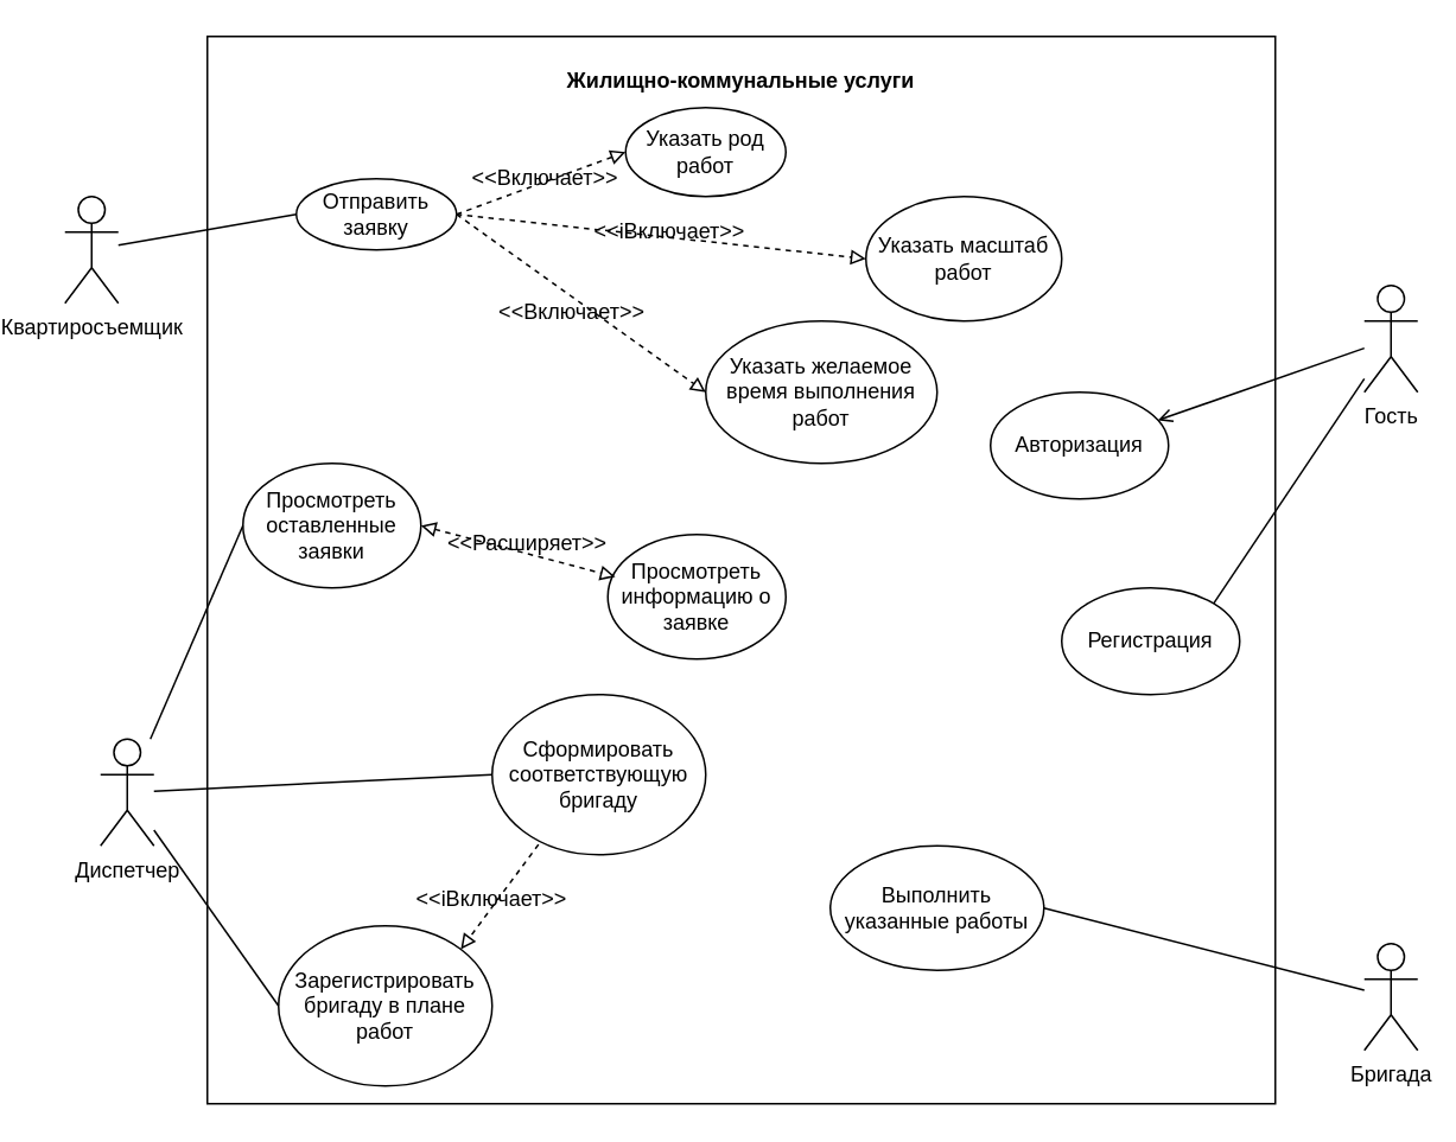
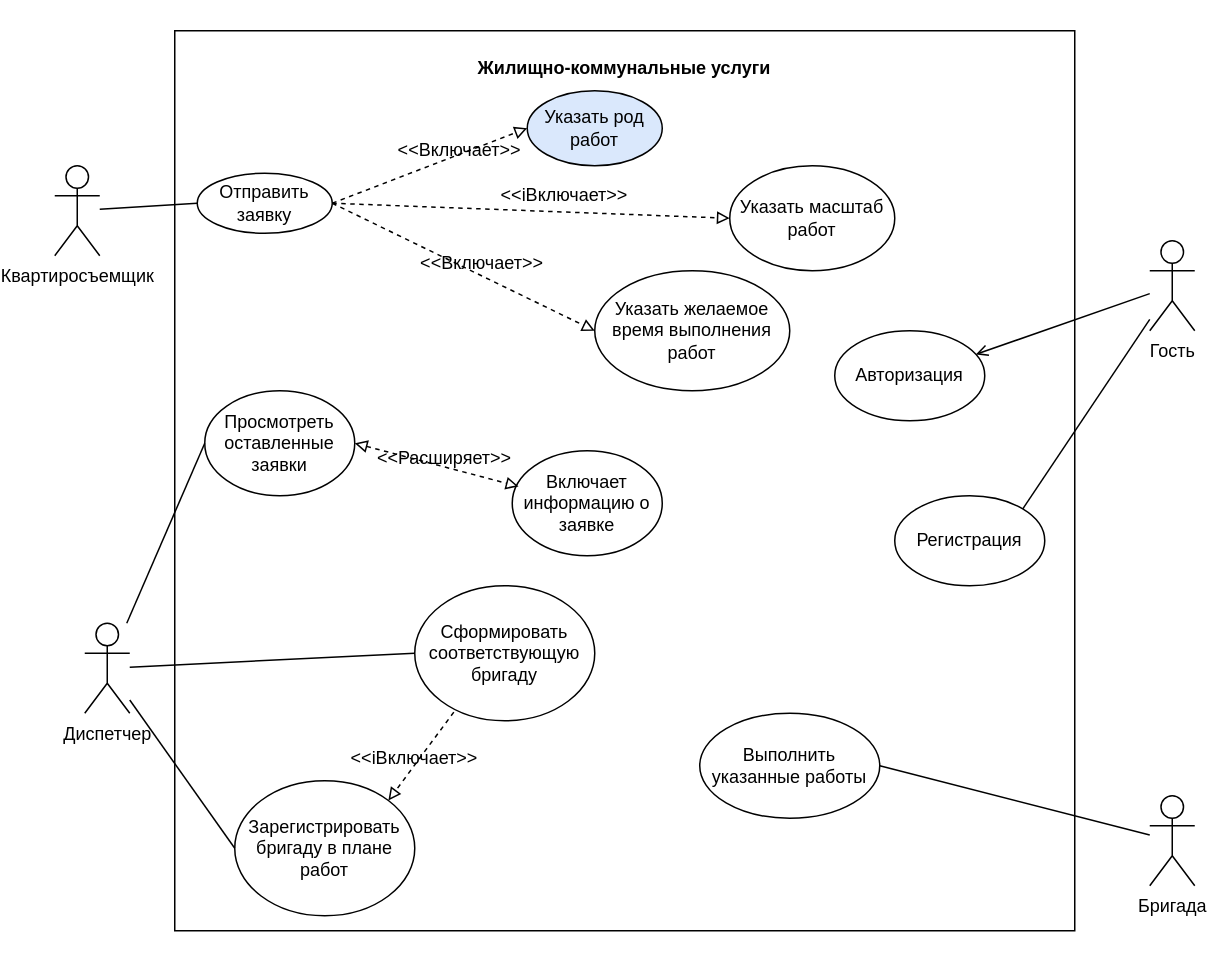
- <mxCell id="6" value="Указать род работ" style="ellipse;whiteSpace=wrap;html=1;" parent="1" vertex="1"><mxGeometry x="335" y="60" width="90" height="50" as="geometry" /></mxCell>
+ <mxCell id="6" value="Указать род работ" style="ellipse;whiteSpace=wrap;html=1;fillColor=#dae8fc;" parent="1" vertex="1"><mxGeometry x="335" y="60" width="90" height="50" as="geometry" /></mxCell>
- <mxCell id="5" value="Отправить заявку" style="ellipse;whiteSpace=wrap;html=1;" parent="1" vertex="1"><mxGeometry x="150" y="100" width="90" height="40" as="geometry" /></mxCell>
+ <mxCell id="5" value="Отправить заявку" style="ellipse;whiteSpace=wrap;html=1;" parent="1" vertex="1"><mxGeometry x="115" y="115" width="90" height="40" as="geometry" /></mxCell>
- <mxCell id="33" value="Просмотреть информацию о заявке" style="ellipse;whiteSpace=wrap;html=1;" parent="1" vertex="1"><mxGeometry x="325" y="300" width="100" height="70" as="geometry" /></mxCell>
+ <mxCell id="33" value="Включает информацию о заявке" style="ellipse;whiteSpace=wrap;html=1;" parent="1" vertex="1"><mxGeometry x="325" y="300" width="100" height="70" as="geometry" /></mxCell>
